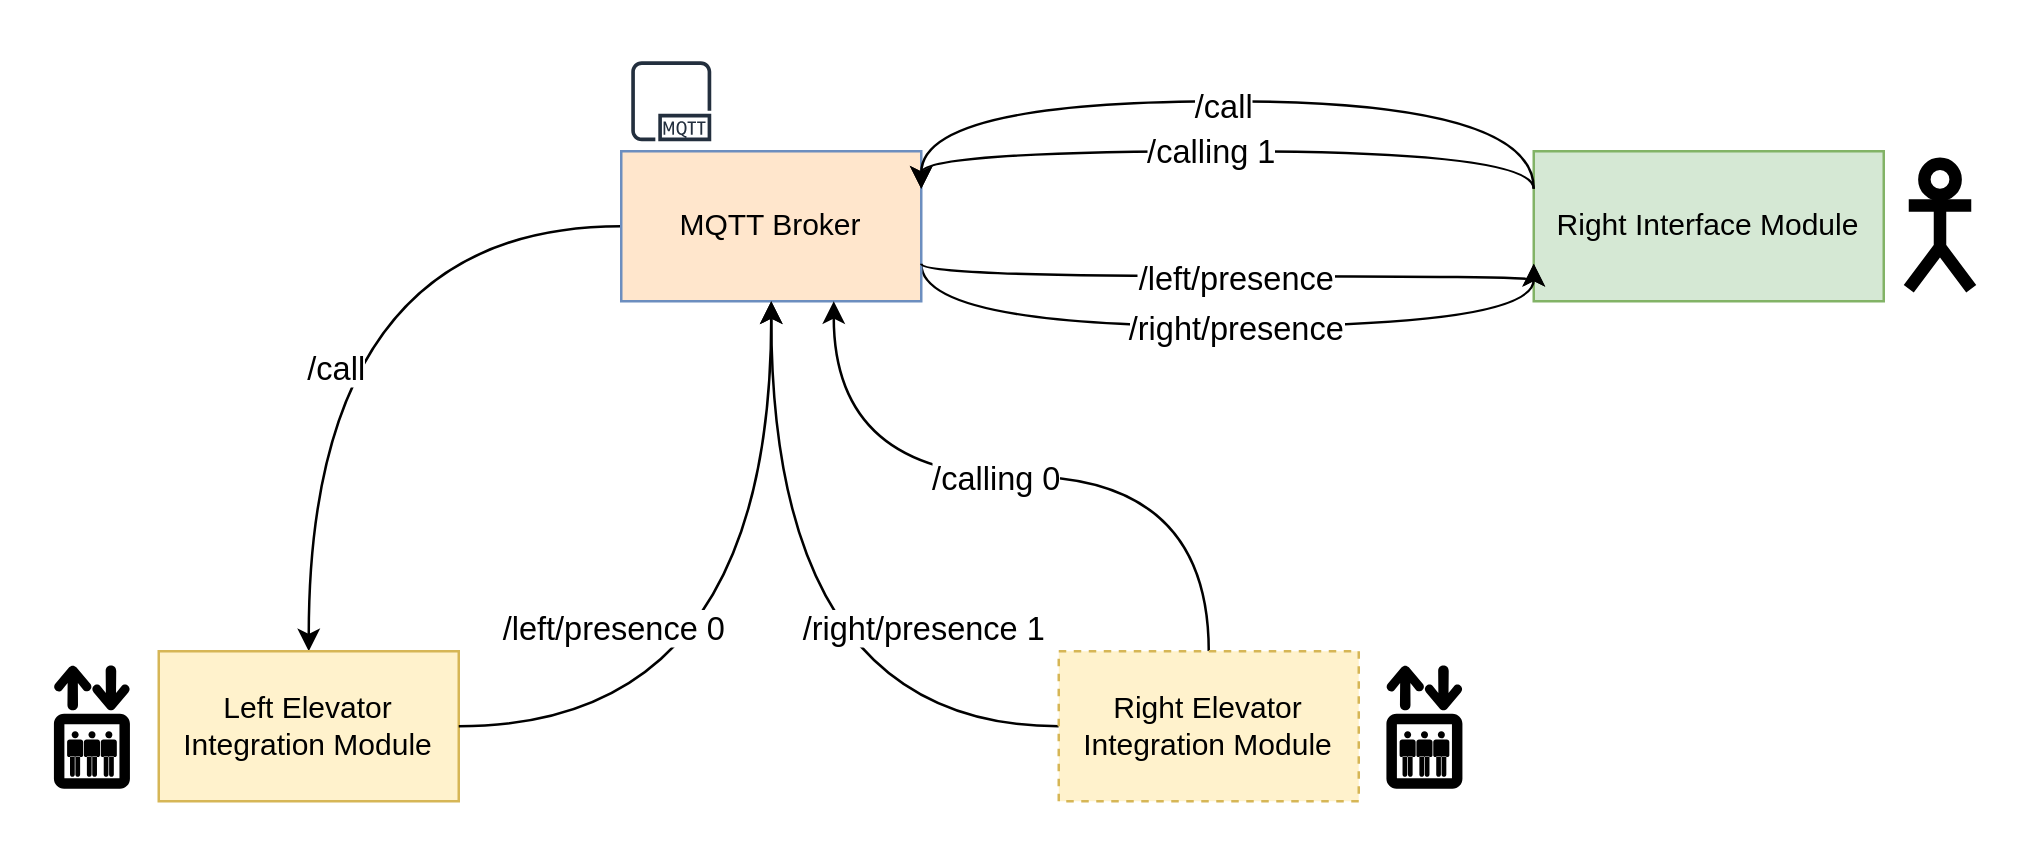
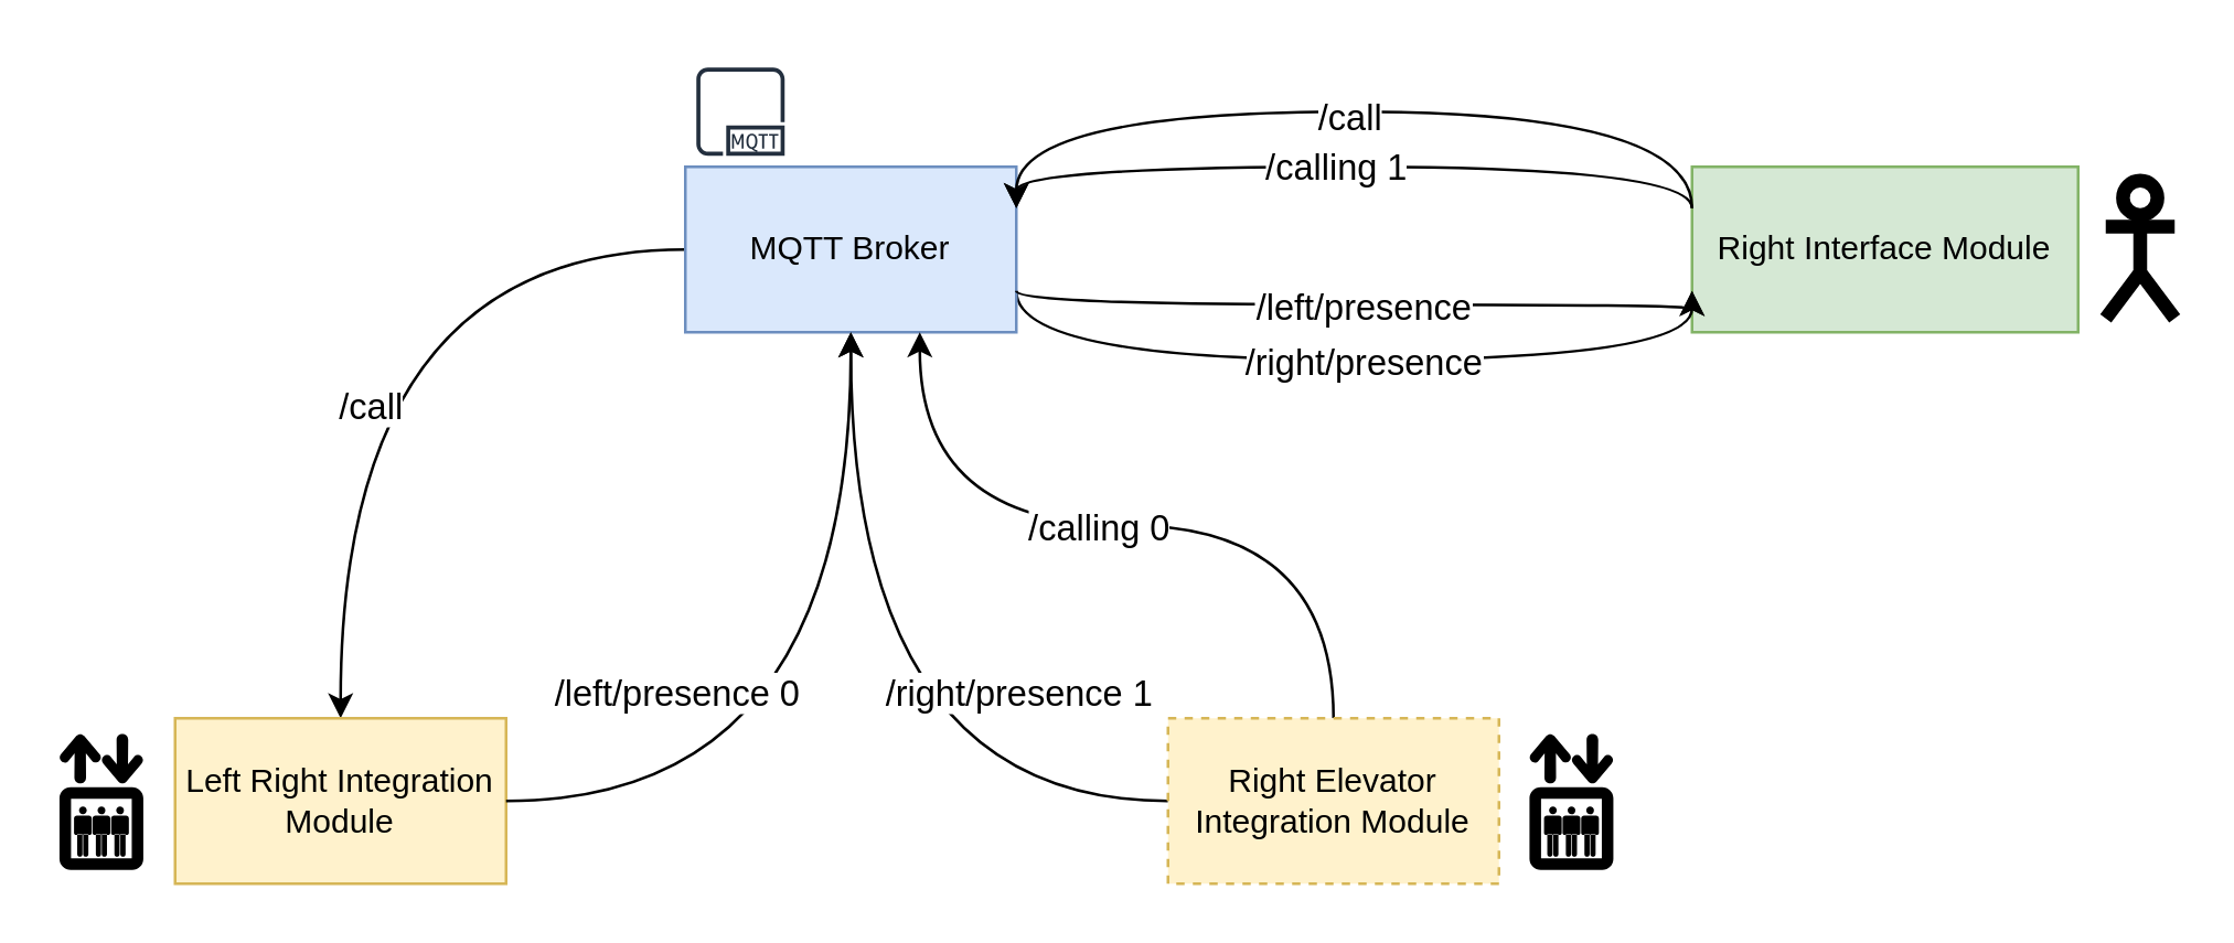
- <mxCell id="8" value="MQTT Broker" style="rounded=0;whiteSpace=wrap;html=1;fillColor=#ffe6cc;strokeColor=#6c8ebf;" vertex="1" parent="1"><mxGeometry x="248" y="60" width="120" height="60" as="geometry" /></mxCell>
+ <mxCell id="8" value="MQTT Broker" style="rounded=0;whiteSpace=wrap;html=1;fillColor=#dae8fc;strokeColor=#6c8ebf;" vertex="1" parent="1"><mxGeometry x="248" y="60" width="120" height="60" as="geometry" /></mxCell>
- <mxCell id="9" value="Left Elevator Integration Module" style="rounded=0;whiteSpace=wrap;html=1;fillColor=#fff2cc;strokeColor=#d6b656;" vertex="1" parent="1"><mxGeometry x="63" y="260" width="120" height="60" as="geometry" /></mxCell>
+ <mxCell id="9" value="Left Right Integration Module" style="rounded=0;whiteSpace=wrap;html=1;fillColor=#fff2cc;strokeColor=#d6b656;" vertex="1" parent="1"><mxGeometry x="63" y="260" width="120" height="60" as="geometry" /></mxCell>
